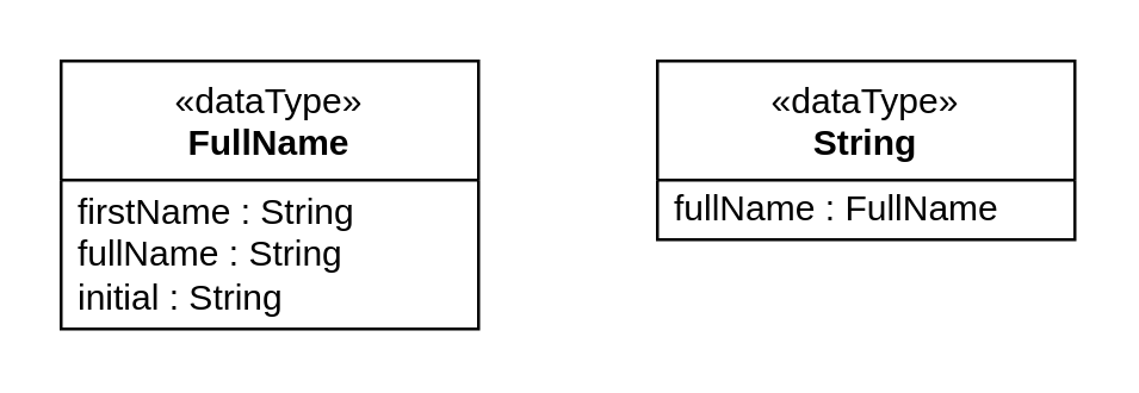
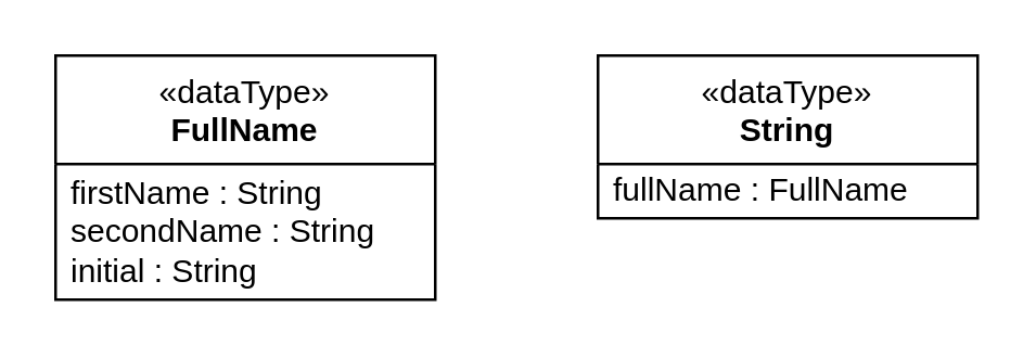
- <mxCell id="3" value="firstName : String&lt;br&gt;fullName : String&lt;br&gt;initial : String" style="text;html=1;strokeColor=none;fillColor=none;align=left;verticalAlign=middle;spacingLeft=4;spacingRight=4;overflow=hidden;rotatable=0;points=[[0,0.5],[1,0.5]];portConstraint=eastwest;whiteSpace=wrap;" vertex="1" parent="2"><mxGeometry y="40" width="140" height="50" as="geometry" /></mxCell>
+ <mxCell id="3" value="firstName : String&lt;br&gt;secondName : String&lt;br&gt;initial : String" style="text;html=1;strokeColor=none;fillColor=none;align=left;verticalAlign=middle;spacingLeft=4;spacingRight=4;overflow=hidden;rotatable=0;points=[[0,0.5],[1,0.5]];portConstraint=eastwest;whiteSpace=wrap;" vertex="1" parent="2"><mxGeometry y="40" width="140" height="50" as="geometry" /></mxCell>
